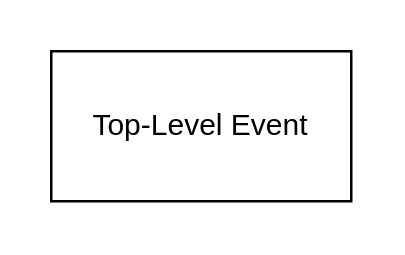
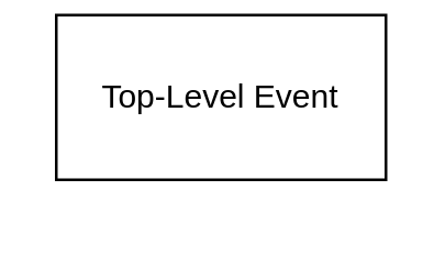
- <mxCell id="2" value="Top-Level Event" style="rounded=0;whiteSpace=wrap;html=1;" vertex="1" parent="1"><mxGeometry x="20" y="20" width="120" height="60" as="geometry" /></mxCell>
+ <mxCell id="2" value="Top-Level Event" style="rounded=0;whiteSpace=wrap;html=1;" vertex="1" parent="1"><mxGeometry x="20" y="5" width="120" height="60" as="geometry" /></mxCell>
